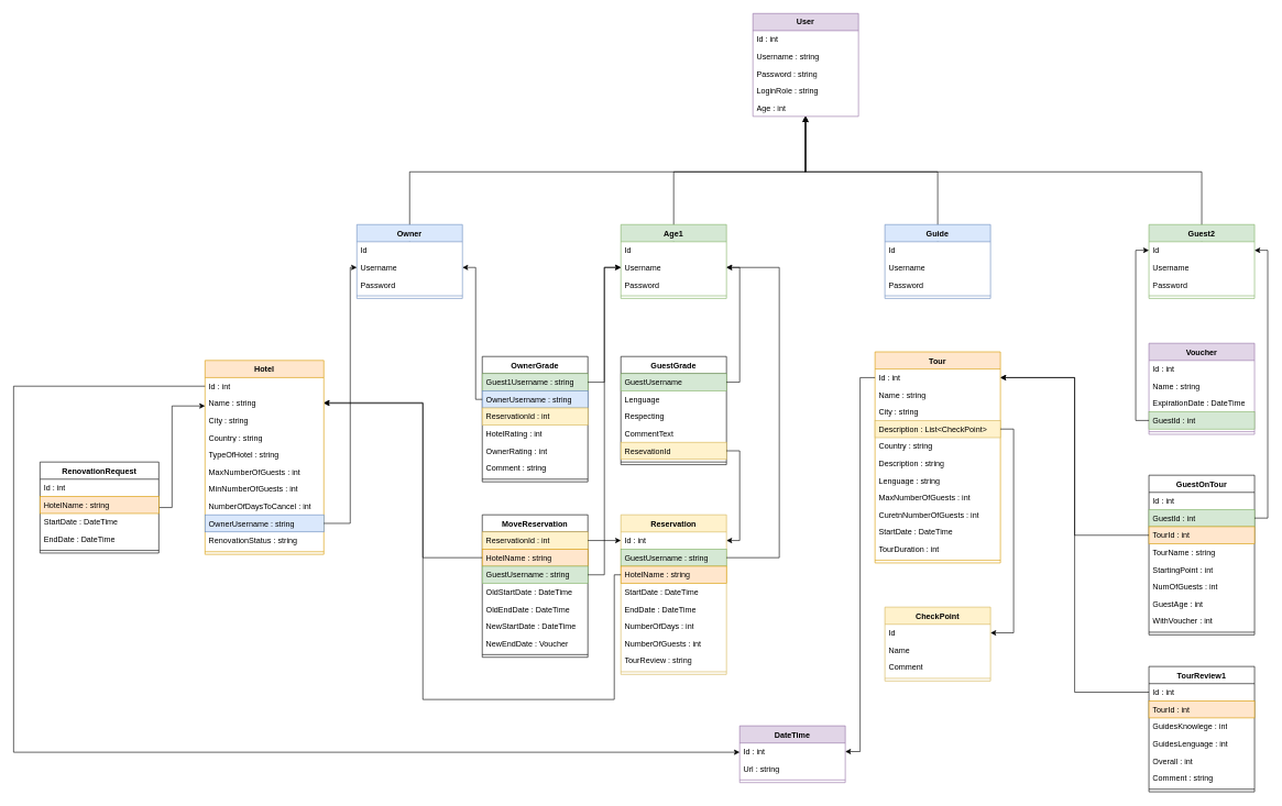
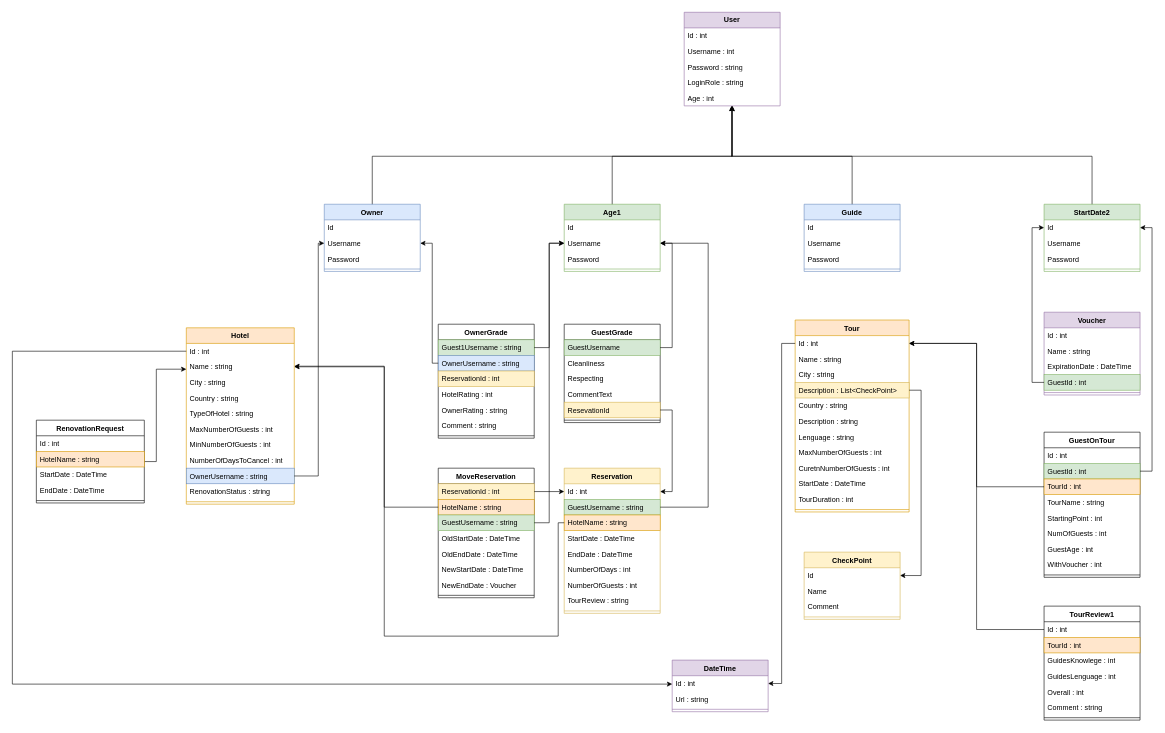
- <mxCell id="127" value="Username : string" style="text;strokeColor=none;fillColor=none;align=left;verticalAlign=top;spacingLeft=4;spacingRight=4;overflow=hidden;rotatable=0;points=[[0,0.5],[1,0.5]];portConstraint=eastwest;whiteSpace=wrap;html=1;" vertex="1" parent="125"><mxGeometry y="52" width="160" height="26" as="geometry" /></mxCell>
+ <mxCell id="127" value="Username : int" style="text;strokeColor=none;fillColor=none;align=left;verticalAlign=top;spacingLeft=4;spacingRight=4;overflow=hidden;rotatable=0;points=[[0,0.5],[1,0.5]];portConstraint=eastwest;whiteSpace=wrap;html=1;" vertex="1" parent="125"><mxGeometry y="52" width="160" height="26" as="geometry" /></mxCell>
- <mxCell id="15" value="Guest2" style="swimlane;fontStyle=1;align=center;verticalAlign=top;childLayout=stackLayout;horizontal=1;startSize=26;horizontalStack=0;resizeParent=1;resizeParentMax=0;resizeLast=0;collapsible=1;marginBottom=0;whiteSpace=wrap;html=1;fillColor=#d5e8d4;strokeColor=#82b366;" vertex="1" parent="1"><mxGeometry x="1740" y="340" width="160" height="112" as="geometry" /></mxCell>
+ <mxCell id="15" value="StartDate2" style="swimlane;fontStyle=1;align=center;verticalAlign=top;childLayout=stackLayout;horizontal=1;startSize=26;horizontalStack=0;resizeParent=1;resizeParentMax=0;resizeLast=0;collapsible=1;marginBottom=0;whiteSpace=wrap;html=1;fillColor=#d5e8d4;strokeColor=#82b366;" vertex="1" parent="1"><mxGeometry x="1740" y="340" width="160" height="112" as="geometry" /></mxCell>
- <mxCell id="33" value="Lenguage" style="text;strokeColor=none;fillColor=none;align=left;verticalAlign=top;spacingLeft=4;spacingRight=4;overflow=hidden;rotatable=0;points=[[0,0.5],[1,0.5]];portConstraint=eastwest;whiteSpace=wrap;html=1;" vertex="1" parent="31"><mxGeometry y="52" width="160" height="26" as="geometry" /></mxCell>
+ <mxCell id="33" value="Cleanliness" style="text;strokeColor=none;fillColor=none;align=left;verticalAlign=top;spacingLeft=4;spacingRight=4;overflow=hidden;rotatable=0;points=[[0,0.5],[1,0.5]];portConstraint=eastwest;whiteSpace=wrap;html=1;" vertex="1" parent="31"><mxGeometry y="52" width="160" height="26" as="geometry" /></mxCell>
- <mxCell id="78" value="OwnerRating : int" style="text;strokeColor=none;fillColor=none;align=left;verticalAlign=top;spacingLeft=4;spacingRight=4;overflow=hidden;rotatable=0;points=[[0,0.5],[1,0.5]];portConstraint=eastwest;whiteSpace=wrap;html=1;" vertex="1" parent="73"><mxGeometry y="130" width="160" height="26" as="geometry" /></mxCell>
+ <mxCell id="78" value="OwnerRating : string" style="text;strokeColor=none;fillColor=none;align=left;verticalAlign=top;spacingLeft=4;spacingRight=4;overflow=hidden;rotatable=0;points=[[0,0.5],[1,0.5]];portConstraint=eastwest;whiteSpace=wrap;html=1;" vertex="1" parent="73"><mxGeometry y="130" width="160" height="26" as="geometry" /></mxCell>
